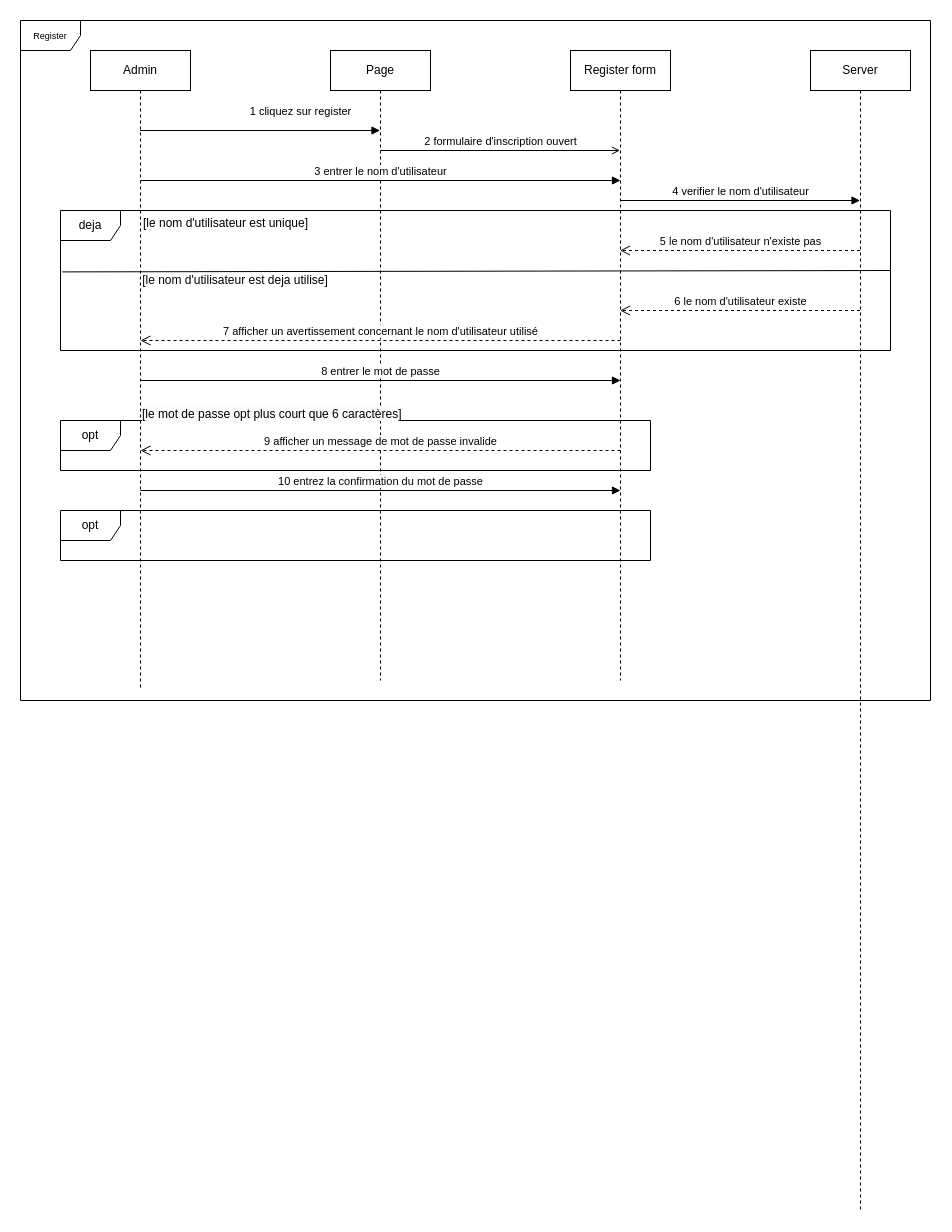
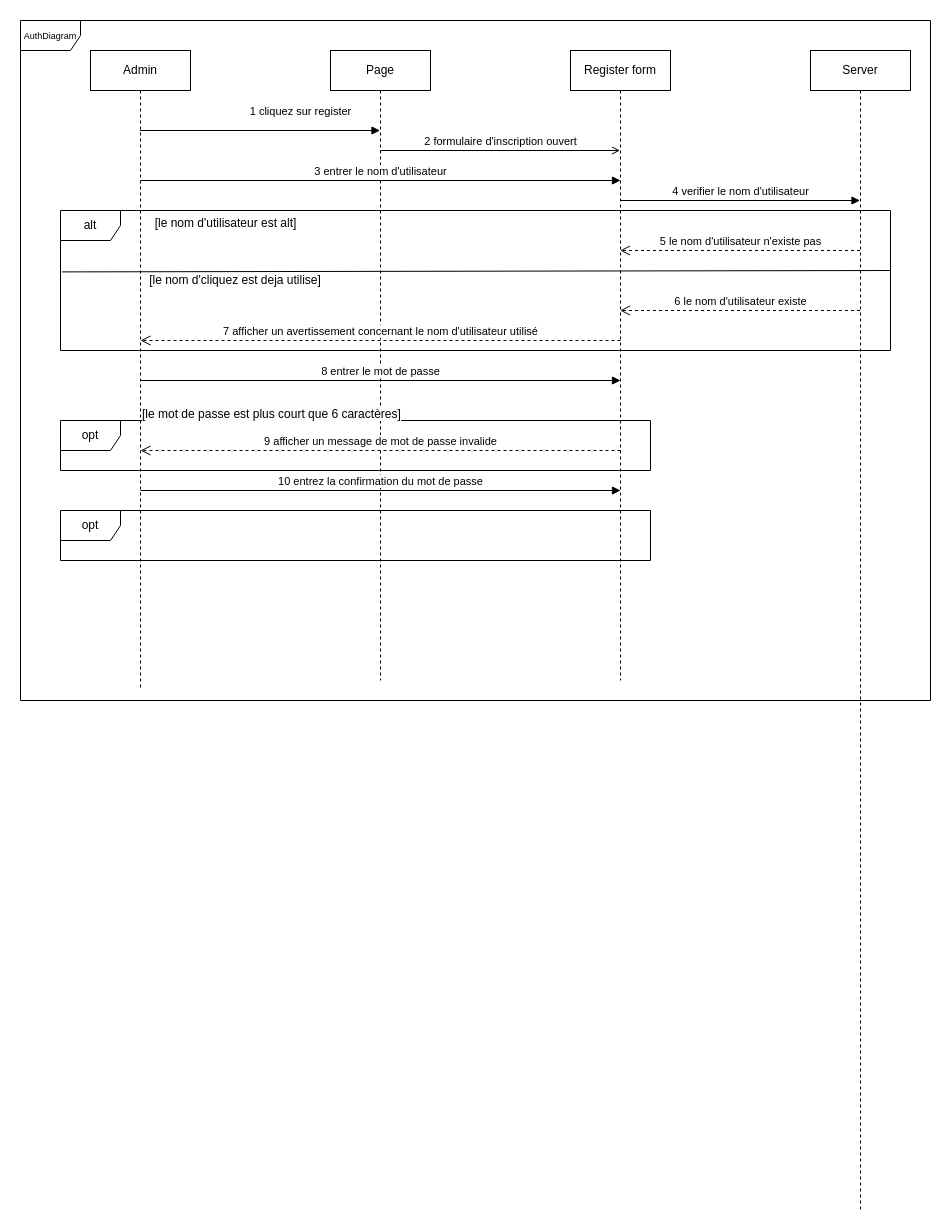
- <mxCell id="5" value="&lt;font style=&quot;font-size: 9px;&quot;&gt;Register&lt;/font&gt;" style="shape=umlFrame;whiteSpace=wrap;html=1;pointerEvents=0;" vertex="1" parent="1"><mxGeometry x="20" y="20" width="910" height="680" as="geometry" /></mxCell>
+ <mxCell id="5" value="&lt;font style=&quot;font-size: 9px;&quot;&gt;AuthDiagram&lt;/font&gt;" style="shape=umlFrame;whiteSpace=wrap;html=1;pointerEvents=0;" vertex="1" parent="1"><mxGeometry x="20" y="20" width="910" height="680" as="geometry" /></mxCell>
- <mxCell id="12" value="[le nom d'utilisateur est unique]" style="text;html=1;align=center;verticalAlign=middle;resizable=0;points=[];autosize=1;strokeColor=none;fillColor=none;" vertex="1" parent="1"><mxGeometry x="130" y="208" width="190" height="30" as="geometry" /></mxCell>
+ <mxCell id="12" value="[le nom d'utilisateur est alt]" style="text;html=1;align=center;verticalAlign=middle;resizable=0;points=[];autosize=1;strokeColor=none;fillColor=none;" vertex="1" parent="1"><mxGeometry x="130" y="208" width="190" height="30" as="geometry" /></mxCell>
- <mxCell id="11" value="deja" style="shape=umlFrame;whiteSpace=wrap;html=1;pointerEvents=0;" vertex="1" parent="1"><mxGeometry x="60" y="210" width="830" height="140" as="geometry" /></mxCell>
+ <mxCell id="11" value="alt" style="shape=umlFrame;whiteSpace=wrap;html=1;pointerEvents=0;" vertex="1" parent="1"><mxGeometry x="60" y="210" width="830" height="140" as="geometry" /></mxCell>
- <mxCell id="14" value="[le nom d'utilisateur est deja utilise]" style="text;html=1;align=center;verticalAlign=middle;whiteSpace=wrap;rounded=0;" vertex="1" parent="1"><mxGeometry x="140" y="270" width="190" height="20" as="geometry" /></mxCell>
+ <mxCell id="14" value="[le nom d'cliquez est deja utilise]" style="text;html=1;align=center;verticalAlign=middle;whiteSpace=wrap;rounded=0;" vertex="1" parent="1"><mxGeometry x="140" y="270" width="190" height="20" as="geometry" /></mxCell>
- <mxCell id="20" value="&lt;span style=&quot;color: rgb(0, 0, 0); font-family: Helvetica; font-size: 12px; font-style: normal; font-variant-ligatures: normal; font-variant-caps: normal; font-weight: 400; letter-spacing: normal; orphans: 2; text-align: center; text-indent: 0px; text-transform: none; widows: 2; word-spacing: 0px; -webkit-text-stroke-width: 0px; white-space: nowrap; background-color: rgb(251, 251, 251); text-decoration-thickness: initial; text-decoration-style: initial; text-decoration-color: initial; display: inline !important; float: none;&quot;&gt;[le mot de passe opt plus court que 6 caractères]&lt;/span&gt;" style="text;whiteSpace=wrap;html=1;" vertex="1" parent="1"><mxGeometry x="140" y="400" width="260" height="10" as="geometry" /></mxCell>
+ <mxCell id="20" value="&lt;span style=&quot;color: rgb(0, 0, 0); font-family: Helvetica; font-size: 12px; font-style: normal; font-variant-ligatures: normal; font-variant-caps: normal; font-weight: 400; letter-spacing: normal; orphans: 2; text-align: center; text-indent: 0px; text-transform: none; widows: 2; word-spacing: 0px; -webkit-text-stroke-width: 0px; white-space: nowrap; background-color: rgb(251, 251, 251); text-decoration-thickness: initial; text-decoration-style: initial; text-decoration-color: initial; display: inline !important; float: none;&quot;&gt;[le mot de passe est plus court que 6 caractères]&lt;/span&gt;" style="text;whiteSpace=wrap;html=1;" vertex="1" parent="1"><mxGeometry x="140" y="400" width="260" height="10" as="geometry" /></mxCell>
